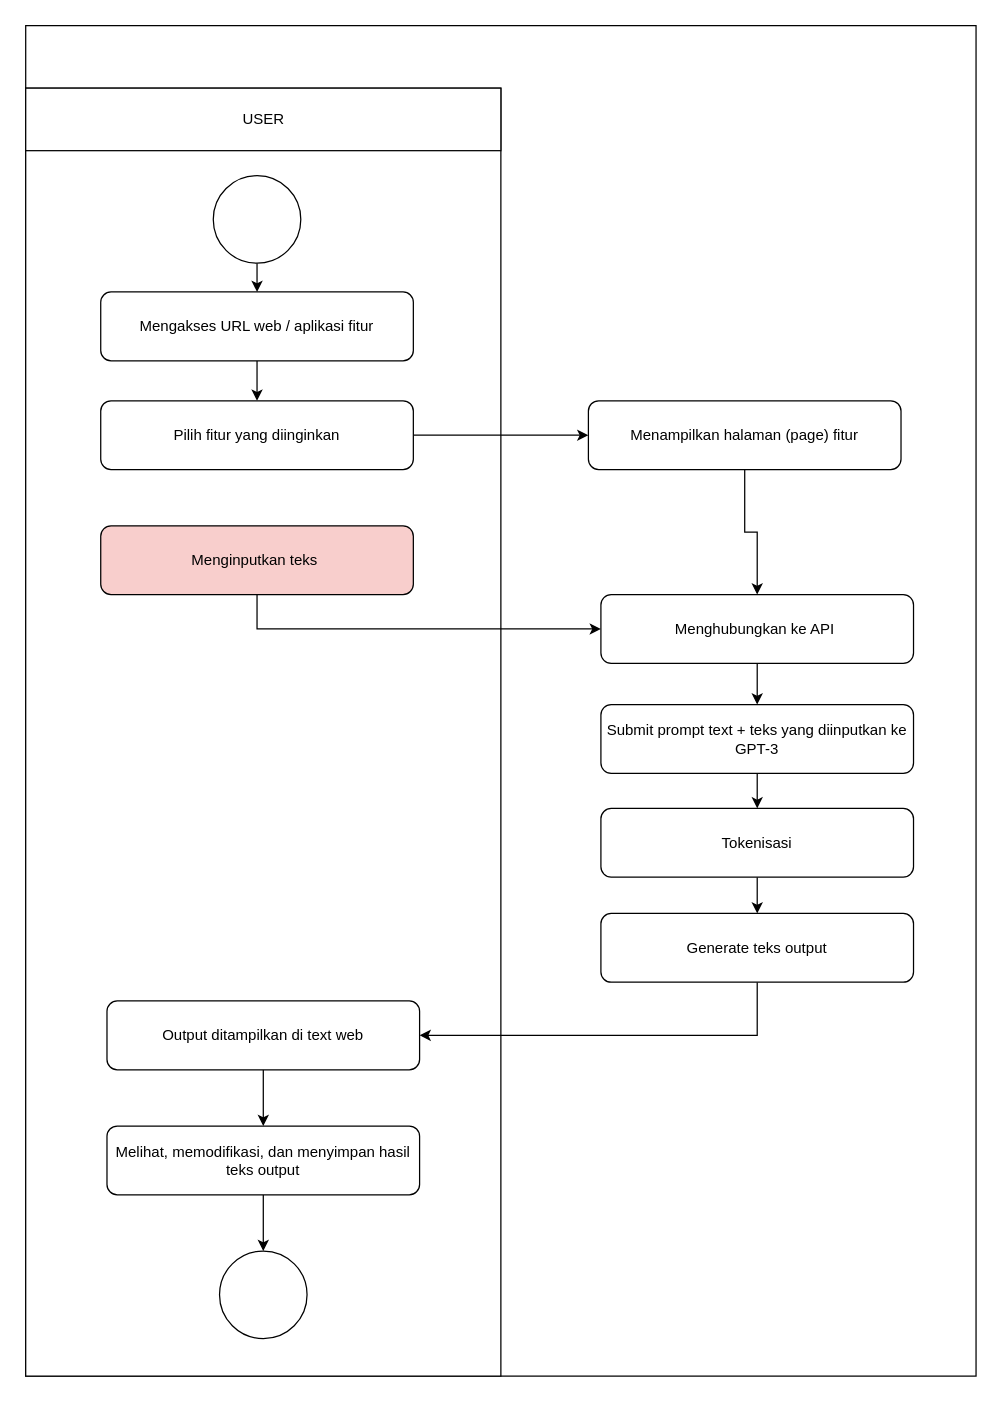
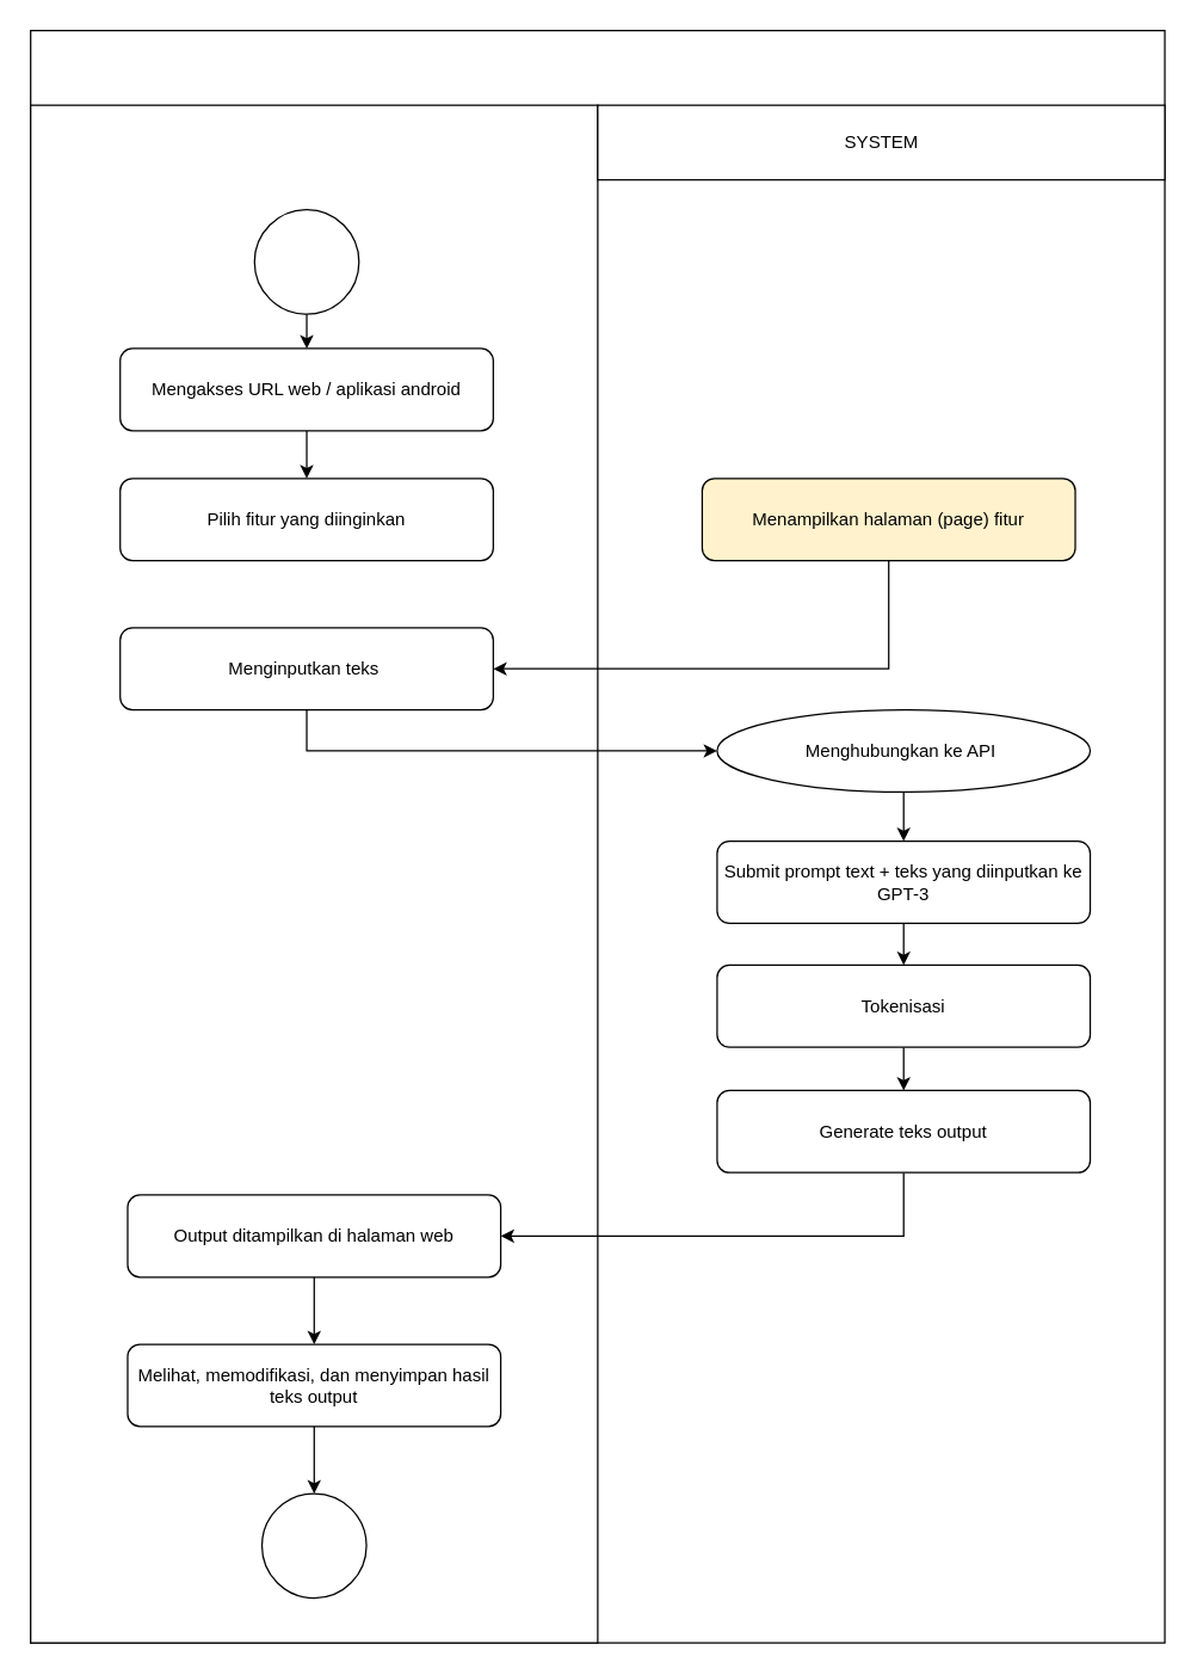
- <mxCell id="4" value="USER" style="html=1;" vertex="1" parent="1"><mxGeometry x="20" y="70" width="380" height="50" as="geometry" /></mxCell>
+ <mxCell id="5" value="SYSTEM" style="html=1;" vertex="1" parent="1"><mxGeometry x="400" y="70" width="380" height="50" as="geometry" /></mxCell>
- <mxCell id="9" value="Mengakses URL web / aplikasi fitur" style="rounded=1;whiteSpace=wrap;html=1;" vertex="1" parent="1"><mxGeometry x="80" y="233" width="250" height="55" as="geometry" /></mxCell>
+ <mxCell id="9" value="Mengakses URL web / aplikasi android" style="rounded=1;whiteSpace=wrap;html=1;" vertex="1" parent="1"><mxGeometry x="80" y="233" width="250" height="55" as="geometry" /></mxCell>
- <mxCell id="10" style="edgeStyle=orthogonalEdgeStyle;rounded=0;orthogonalLoop=1;jettySize=auto;html=1;exitX=1;exitY=0.5;exitDx=0;exitDy=0;entryX=0;entryY=0.5;entryDx=0;entryDy=0;" edge="1" parent="1" source="11" target="13"><mxGeometry relative="1" as="geometry" /></mxCell>
- <mxCell id="13" value="Menampilkan halaman (page) fitur" style="rounded=1;whiteSpace=wrap;html=1;" vertex="1" parent="1"><mxGeometry x="470" y="320" width="250" height="55" as="geometry" /></mxCell>
+ <mxCell id="13" value="Menampilkan halaman (page) fitur" style="rounded=1;whiteSpace=wrap;html=1;fillColor=#fff2cc;" vertex="1" parent="1"><mxGeometry x="470" y="320" width="250" height="55" as="geometry" /></mxCell>
- <mxCell id="12" style="edgeStyle=orthogonalEdgeStyle;rounded=0;orthogonalLoop=1;jettySize=auto;html=1;exitX=0.5;exitY=1;exitDx=0;exitDy=0;" edge="1" parent="1" source="13" target="17"><mxGeometry relative="1" as="geometry" /></mxCell>
+ <mxCell id="12" style="edgeStyle=orthogonalEdgeStyle;rounded=0;orthogonalLoop=1;jettySize=auto;html=1;exitX=0.5;exitY=1;exitDx=0;exitDy=0;entryX=1;entryY=0.5;entryDx=0;entryDy=0;" edge="1" parent="1" source="13" target="15"><mxGeometry relative="1" as="geometry" /></mxCell>
- <mxCell id="15" value="Menginputkan teks&amp;nbsp;" style="rounded=1;whiteSpace=wrap;html=1;fillColor=#f8cecc;" vertex="1" parent="1"><mxGeometry x="80" y="420" width="250" height="55" as="geometry" /></mxCell>
+ <mxCell id="15" value="Menginputkan teks&amp;nbsp;" style="rounded=1;whiteSpace=wrap;html=1;" vertex="1" parent="1"><mxGeometry x="80" y="420" width="250" height="55" as="geometry" /></mxCell>
- <mxCell id="17" value="Menghubungkan ke API&amp;nbsp;" style="rounded=1;whiteSpace=wrap;html=1;" vertex="1" parent="1"><mxGeometry x="480" y="475" width="250" height="55" as="geometry" /></mxCell>
+ <mxCell id="17" value="Menghubungkan ke API&amp;nbsp;" style="ellipse;whiteSpace=wrap;html=1;" vertex="1" parent="1"><mxGeometry x="480" y="475" width="250" height="55" as="geometry" /></mxCell>
- <mxCell id="23" value="Output ditampilkan di text web" style="rounded=1;whiteSpace=wrap;html=1;" vertex="1" parent="1"><mxGeometry x="85" y="800" width="250" height="55" as="geometry" /></mxCell>
+ <mxCell id="23" value="Output ditampilkan di halaman web" style="rounded=1;whiteSpace=wrap;html=1;" vertex="1" parent="1"><mxGeometry x="85" y="800" width="250" height="55" as="geometry" /></mxCell>
